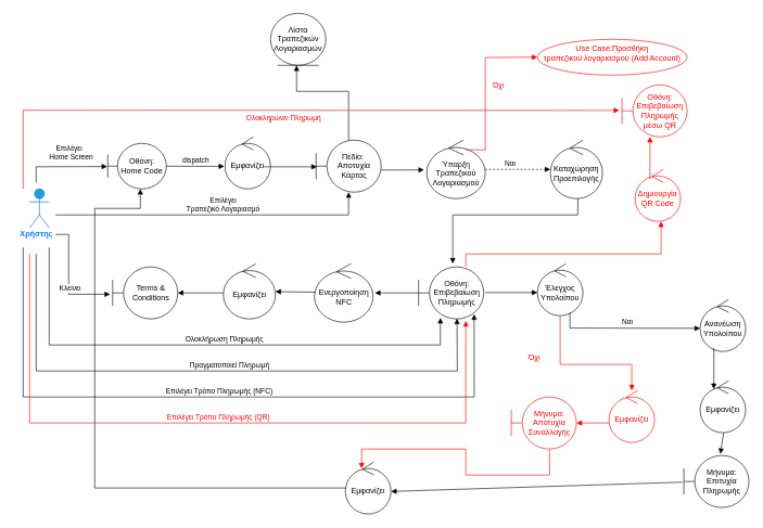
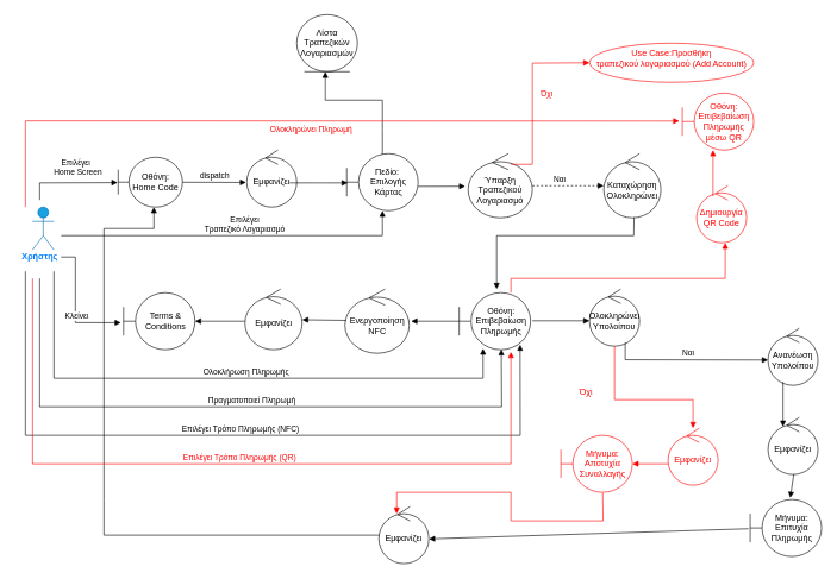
- <mxCell id="12" value="Πεδίο:&amp;nbsp; Αποτυχία Κάρτας" style="shape=umlBoundary;whiteSpace=wrap;html=1;" vertex="1" parent="1"><mxGeometry x="485" y="215" width="100" height="80" as="geometry" /></mxCell>
+ <mxCell id="12" value="Πεδίο:&amp;nbsp; Επιλογής Κάρτας" style="shape=umlBoundary;whiteSpace=wrap;html=1;" vertex="1" parent="1"><mxGeometry x="485" y="215" width="100" height="80" as="geometry" /></mxCell>
- <mxCell id="15" value="Ύπαρξη Τραπεζικού Λογαριασμού" style="ellipse;shape=umlControl;whiteSpace=wrap;html=1;" vertex="1" parent="1"><mxGeometry x="655" y="215" width="90" height="90" as="geometry" /></mxCell>
+ <mxCell id="15" value="Ύπαρξη Τραπεζικού Λογαριασμό" style="ellipse;shape=umlControl;whiteSpace=wrap;html=1;" vertex="1" parent="1"><mxGeometry x="655" y="215" width="90" height="90" as="geometry" /></mxCell>
- <mxCell id="11" value="Καταχώρηση Προεπιλογής" style="ellipse;shape=umlControl;whiteSpace=wrap;html=1;" vertex="1" parent="1"><mxGeometry x="845" y="215" width="80" height="90" as="geometry" /></mxCell>
+ <mxCell id="11" value="Καταχώρηση Ολοκληρώνει" style="ellipse;shape=umlControl;whiteSpace=wrap;html=1;" vertex="1" parent="1"><mxGeometry x="845" y="215" width="80" height="90" as="geometry" /></mxCell>
- <mxCell id="29" value="Έλεγχος Υπολοίπου" style="ellipse;shape=umlControl;whiteSpace=wrap;html=1;" vertex="1" parent="1"><mxGeometry x="825" y="405" width="70" height="80" as="geometry" /></mxCell>
+ <mxCell id="29" value="Ολοκληρώνει Υπολοίπου" style="ellipse;shape=umlControl;whiteSpace=wrap;html=1;" vertex="1" parent="1"><mxGeometry x="825" y="405" width="70" height="80" as="geometry" /></mxCell>
